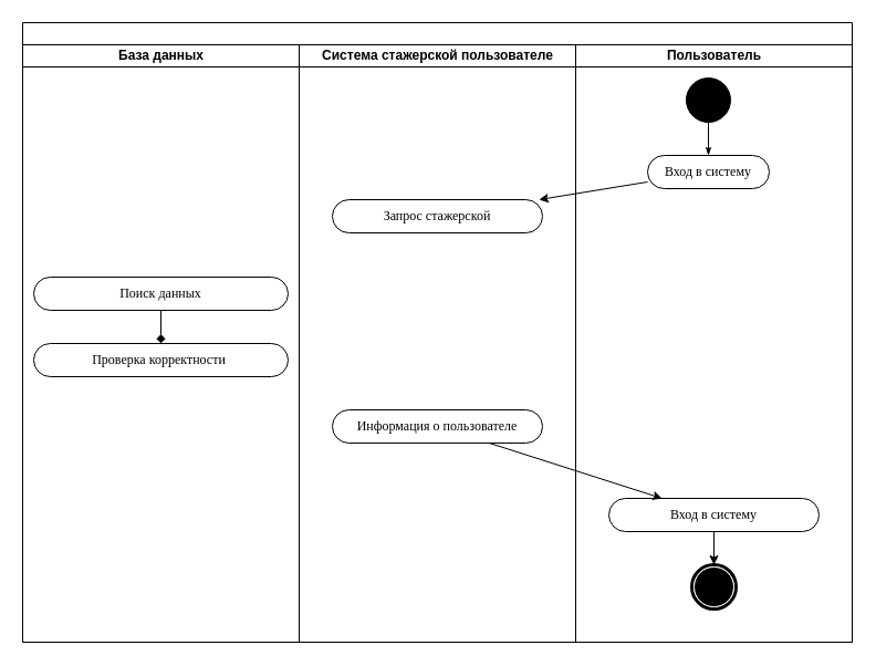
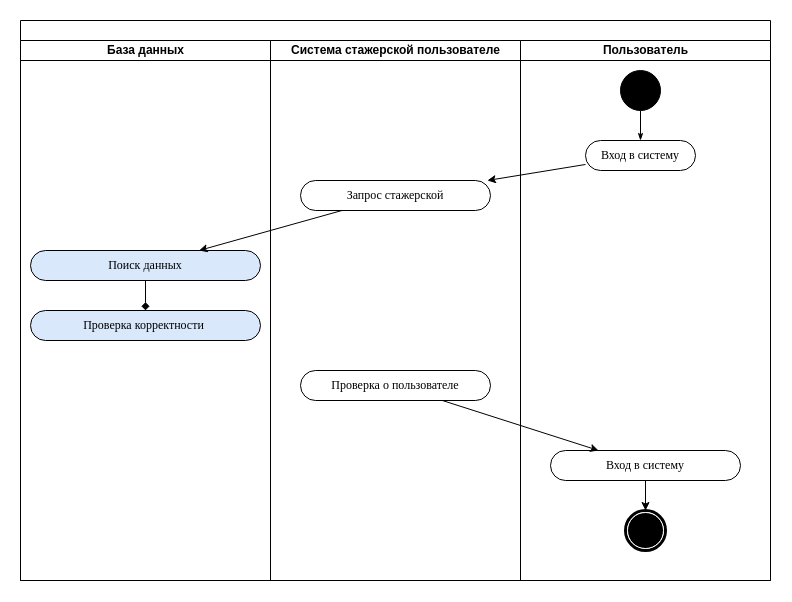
+ <mxCell id="17" style="rounded=0;orthogonalLoop=1;jettySize=auto;html=1;" parent="2" source="8" target="5" edge="1"><mxGeometry relative="1" as="geometry" /></mxCell>
- <mxCell id="5" value="Поиск данных" style="rounded=1;whiteSpace=wrap;html=1;shadow=0;comic=0;labelBackgroundColor=none;strokeWidth=1;fontFamily=Verdana;fontSize=12;align=center;arcSize=50;" parent="3" vertex="1"><mxGeometry x="10" y="210" width="230" height="30" as="geometry" /></mxCell>
+ <mxCell id="5" value="Поиск данных" style="rounded=1;whiteSpace=wrap;html=1;shadow=0;comic=0;labelBackgroundColor=none;strokeWidth=1;fontFamily=Verdana;fontSize=12;align=center;arcSize=50;fillColor=#dae8fc;" parent="3" vertex="1"><mxGeometry x="10" y="210" width="230" height="30" as="geometry" /></mxCell>
- <mxCell id="6" value="Проверка корректности&amp;nbsp;" style="rounded=1;whiteSpace=wrap;html=1;shadow=0;comic=0;labelBackgroundColor=none;strokeWidth=1;fontFamily=Verdana;fontSize=12;align=center;arcSize=50;" parent="3" vertex="1"><mxGeometry x="10" y="270" width="230" height="30" as="geometry" /></mxCell>
+ <mxCell id="6" value="Проверка корректности&amp;nbsp;" style="rounded=1;whiteSpace=wrap;html=1;shadow=0;comic=0;labelBackgroundColor=none;strokeWidth=1;fontFamily=Verdana;fontSize=12;align=center;arcSize=50;fillColor=#dae8fc;" parent="3" vertex="1"><mxGeometry x="10" y="270" width="230" height="30" as="geometry" /></mxCell>
- <mxCell id="9" value="Информация о пользователе" style="rounded=1;whiteSpace=wrap;html=1;shadow=0;comic=0;labelBackgroundColor=none;strokeWidth=1;fontFamily=Verdana;fontSize=12;align=center;arcSize=50;" parent="7" vertex="1"><mxGeometry x="30" y="330" width="190" height="30" as="geometry" /></mxCell>
+ <mxCell id="9" value="Проверка о пользователе" style="rounded=1;whiteSpace=wrap;html=1;shadow=0;comic=0;labelBackgroundColor=none;strokeWidth=1;fontFamily=Verdana;fontSize=12;align=center;arcSize=50;" parent="7" vertex="1"><mxGeometry x="30" y="330" width="190" height="30" as="geometry" /></mxCell>
